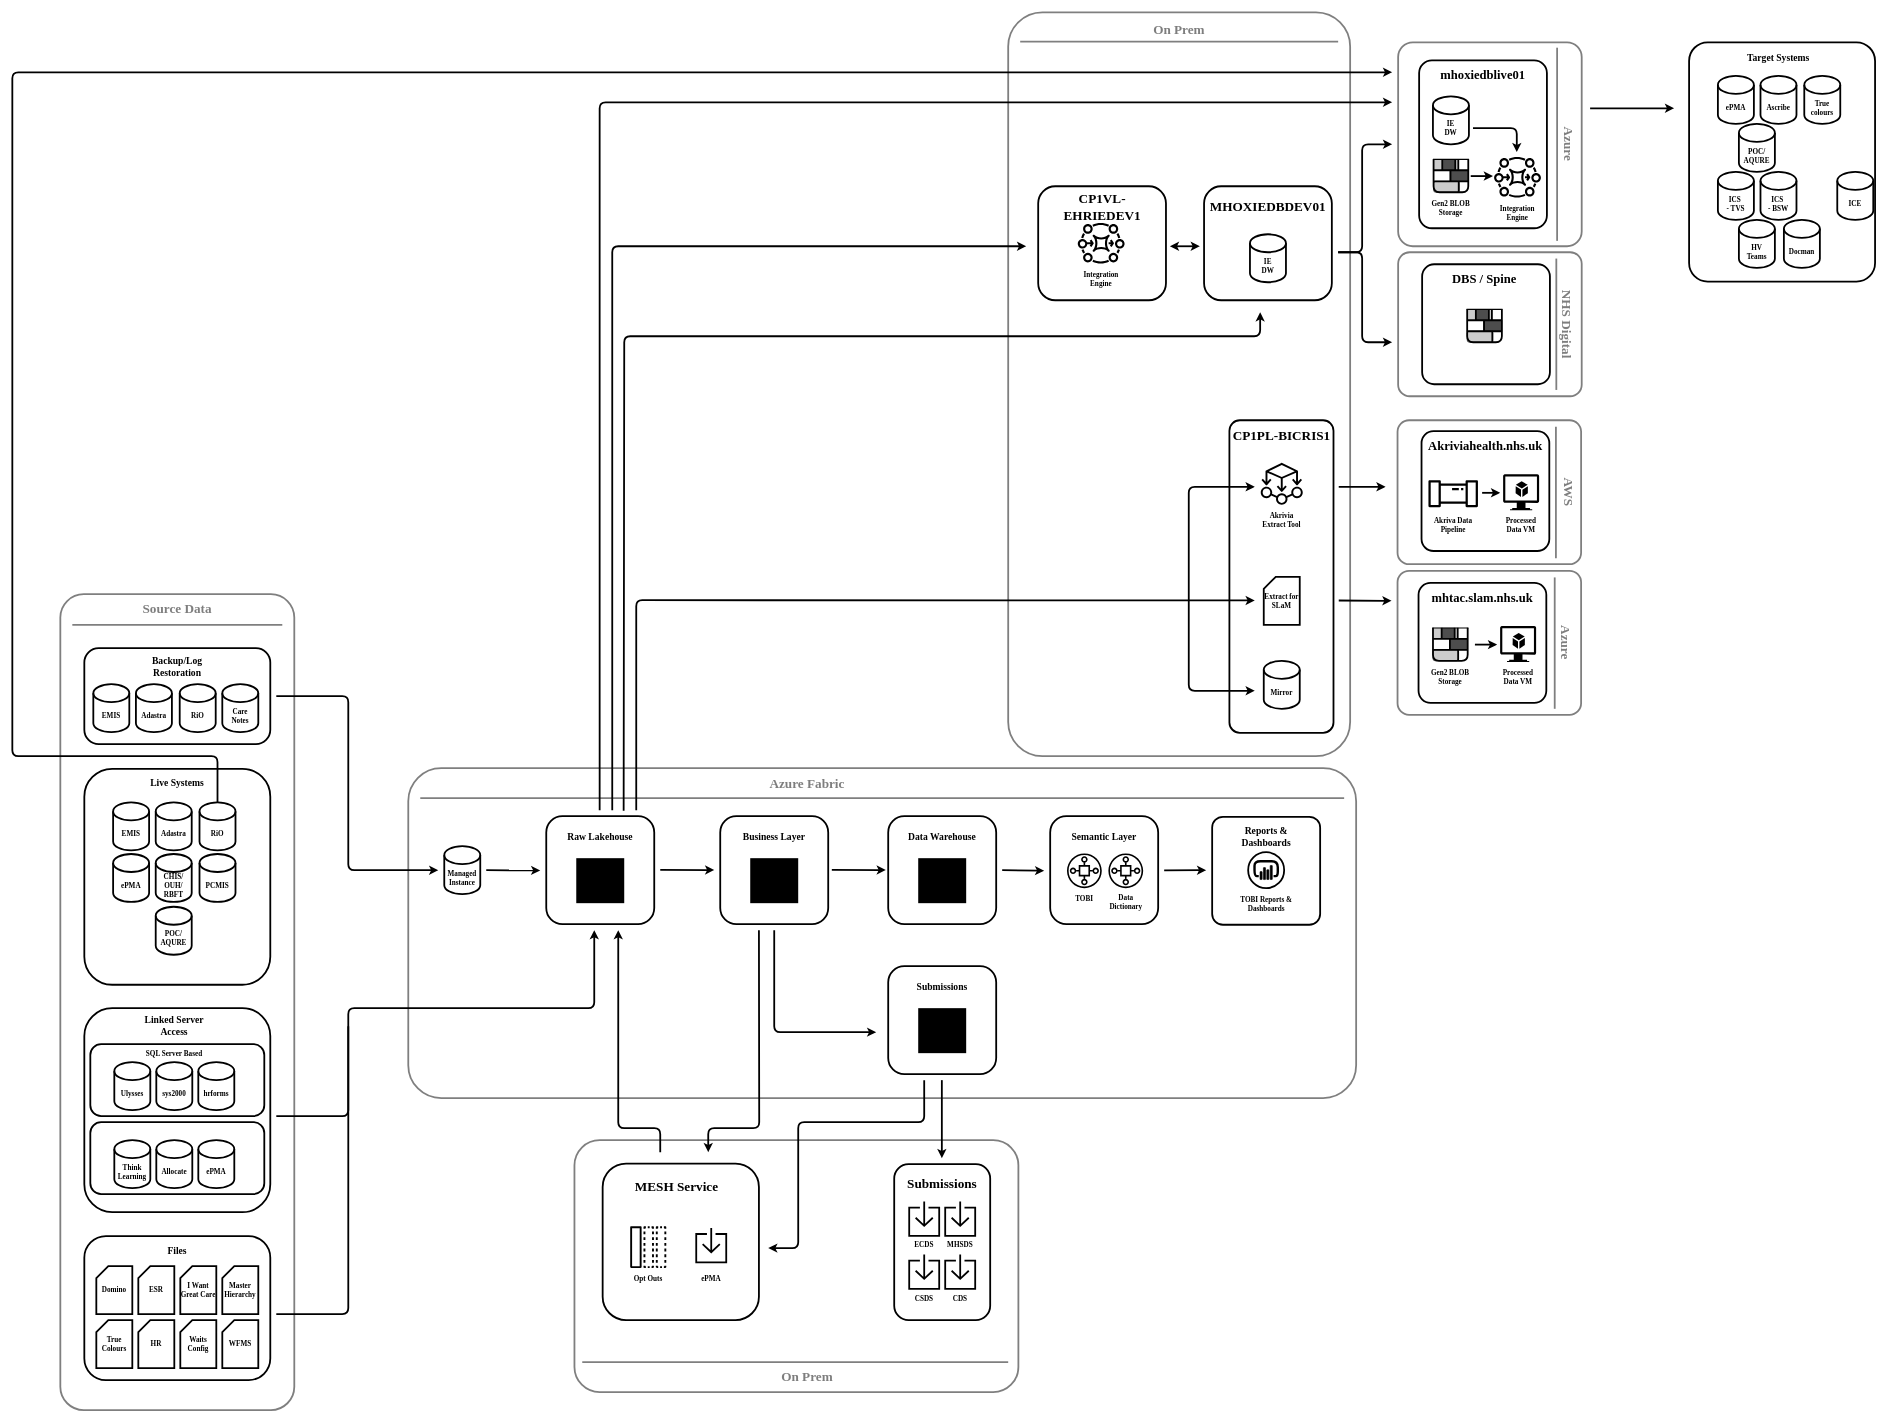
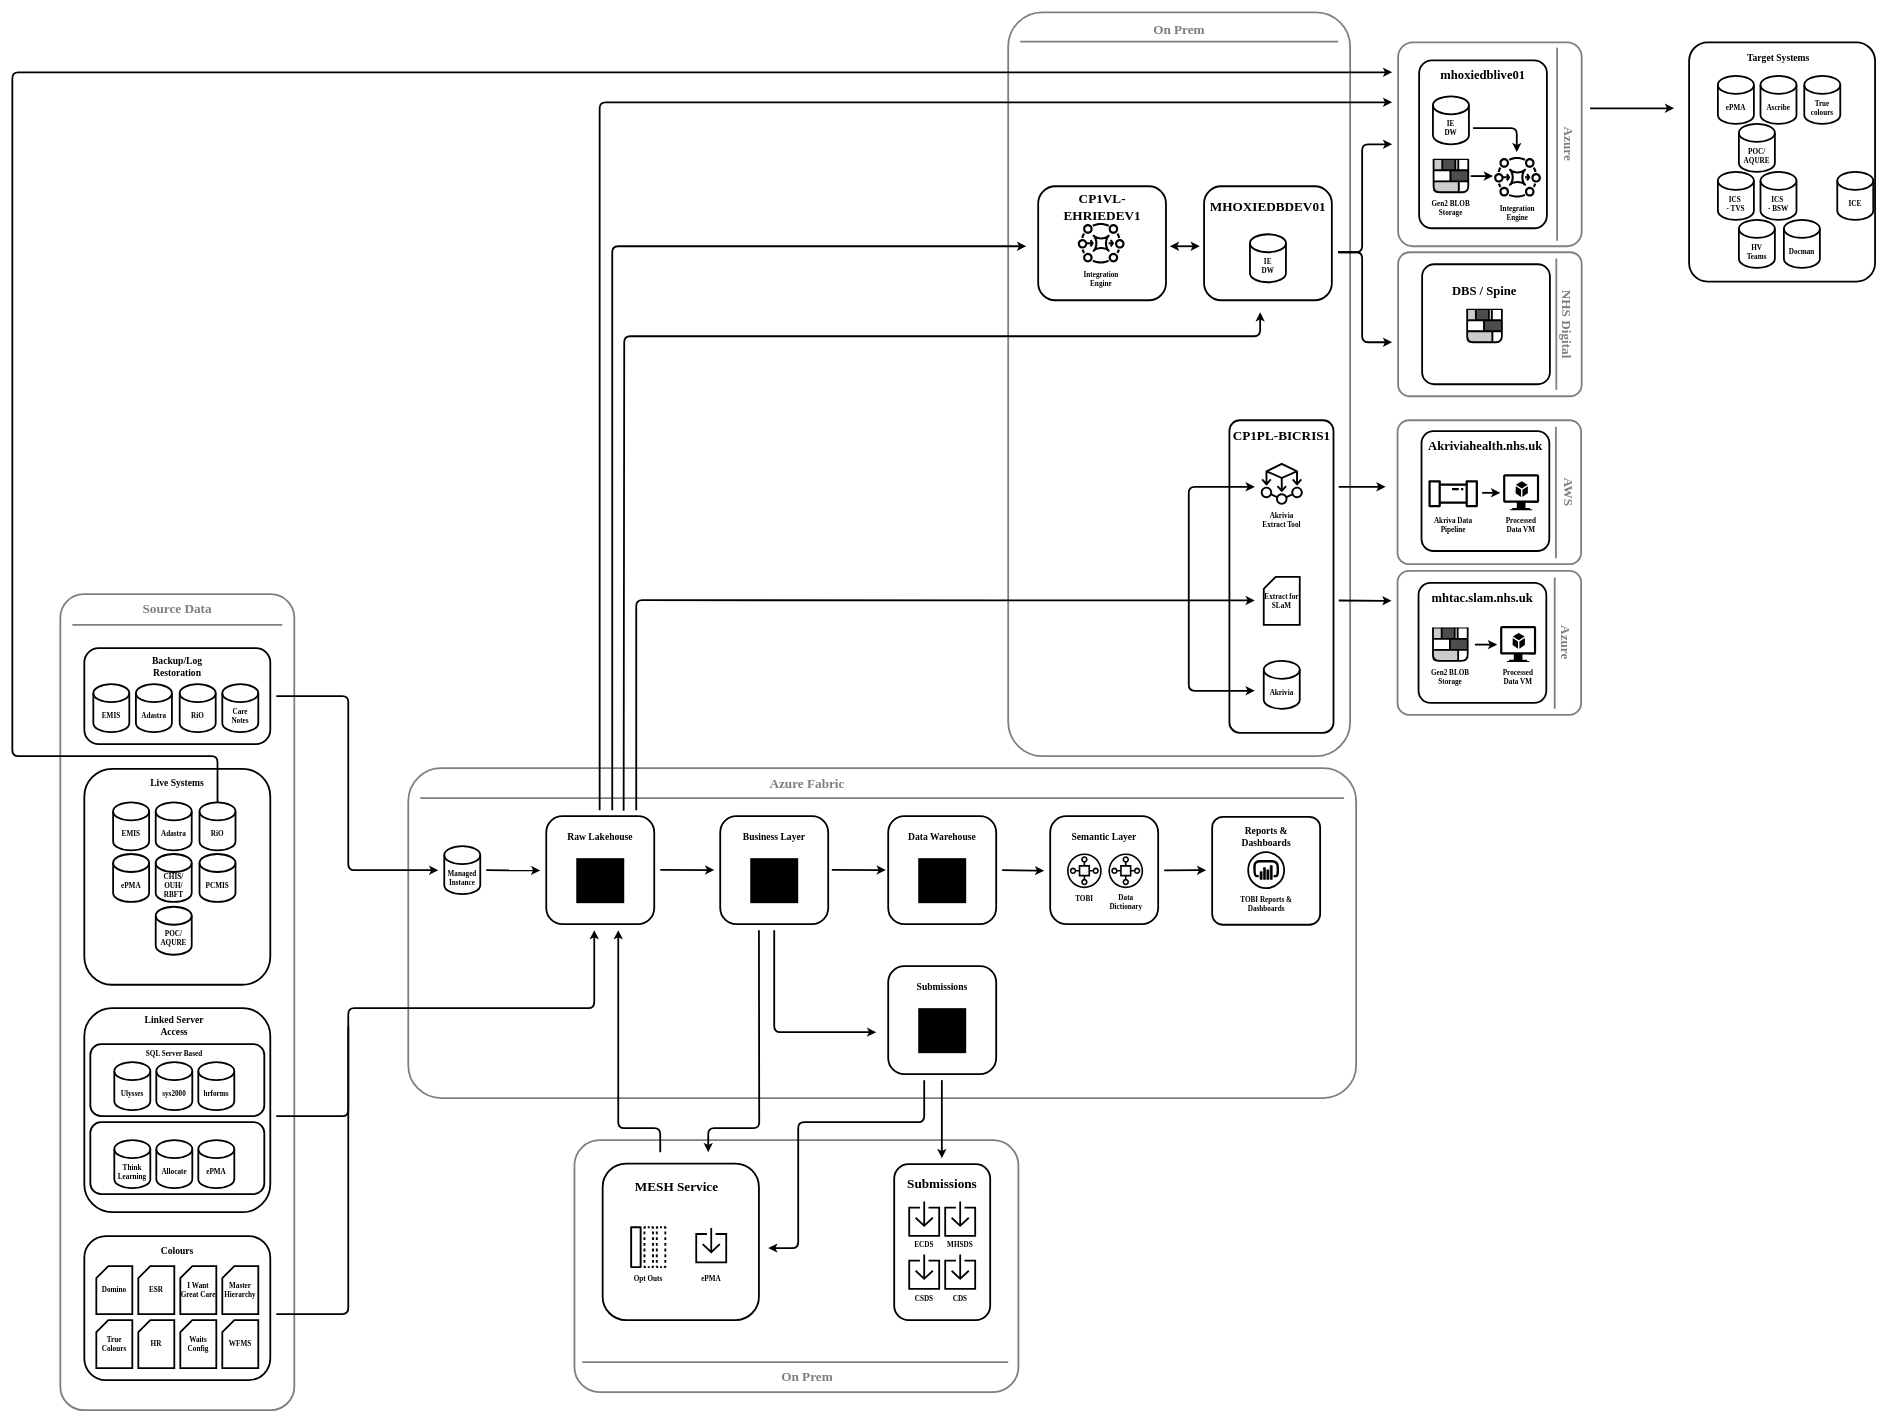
- <mxCell id="214" value="DBS / Spine&amp;nbsp;" style="text;html=1;align=center;verticalAlign=middle;whiteSpace=wrap;rounded=0;fontFamily=Nova Round;fontSize=21;fontStyle=1;container=0;" vertex="1" parent="212"><mxGeometry x="10" y="10" width="193" height="30" as="geometry" /></mxCell>
+ <mxCell id="214" value="DBS / Spine&amp;nbsp;" style="text;html=1;align=center;verticalAlign=middle;whiteSpace=wrap;rounded=0;fontFamily=Nova Round;fontSize=21;fontStyle=1;container=0;" vertex="1" parent="212"><mxGeometry x="10" y="30" width="193" height="30" as="geometry" /></mxCell>
- <mxCell id="169" value="&lt;font face=&quot;Nova Round&quot;&gt;&lt;b&gt;Mirror&lt;/b&gt;&lt;/font&gt;" style="shape=cylinder3;whiteSpace=wrap;html=1;boundedLbl=1;backgroundOutline=1;size=15;strokeWidth=3;" vertex="1" parent="120"><mxGeometry x="246" y="401" width="60" height="80" as="geometry" /></mxCell>
+ <mxCell id="169" value="&lt;font face=&quot;Nova Round&quot;&gt;&lt;b&gt;Akrivia&lt;/b&gt;&lt;/font&gt;" style="shape=cylinder3;whiteSpace=wrap;html=1;boundedLbl=1;backgroundOutline=1;size=15;strokeWidth=3;" vertex="1" parent="120"><mxGeometry x="246" y="401" width="60" height="80" as="geometry" /></mxCell>
- <mxCell id="31" value="Files" style="text;html=1;align=center;verticalAlign=middle;whiteSpace=wrap;rounded=0;fontFamily=Nova Round;fontSize=16;fontStyle=1" vertex="1" parent="29"><mxGeometry x="100" y="10" width="110" height="30" as="geometry" /></mxCell>
+ <mxCell id="31" value="Colours" style="text;html=1;align=center;verticalAlign=middle;whiteSpace=wrap;rounded=0;fontFamily=Nova Round;fontSize=16;fontStyle=1" vertex="1" parent="29"><mxGeometry x="100" y="10" width="110" height="30" as="geometry" /></mxCell>
